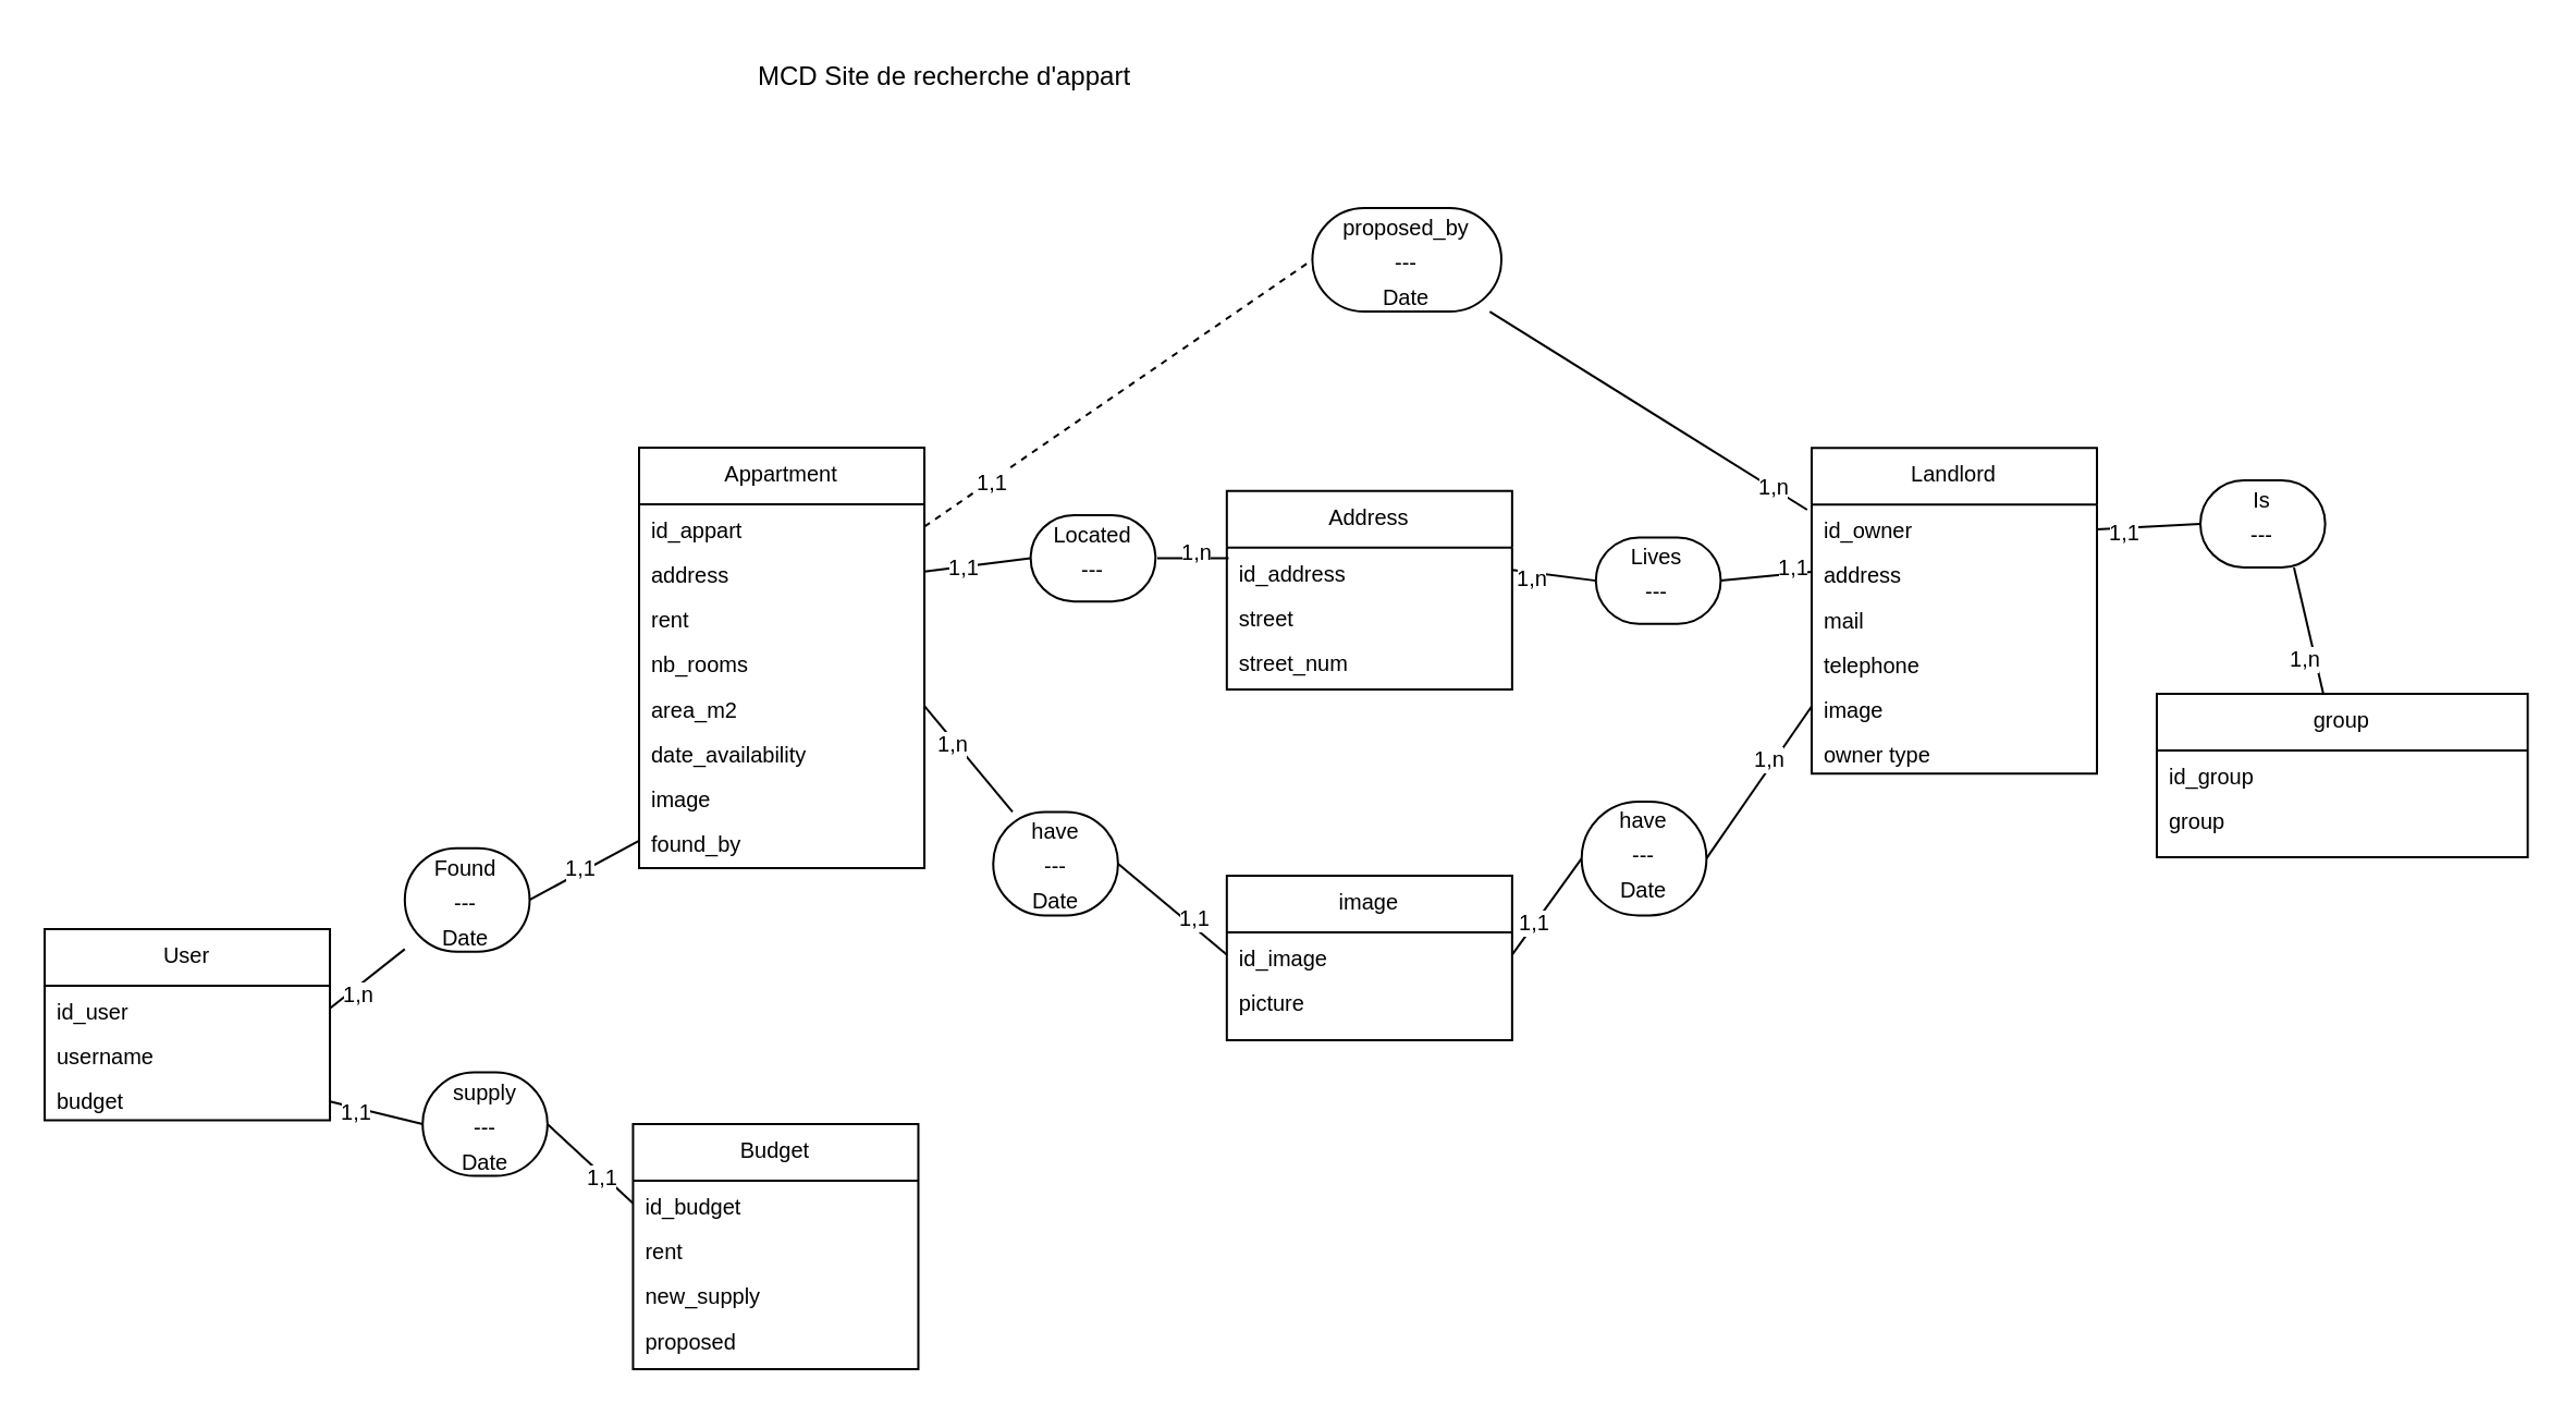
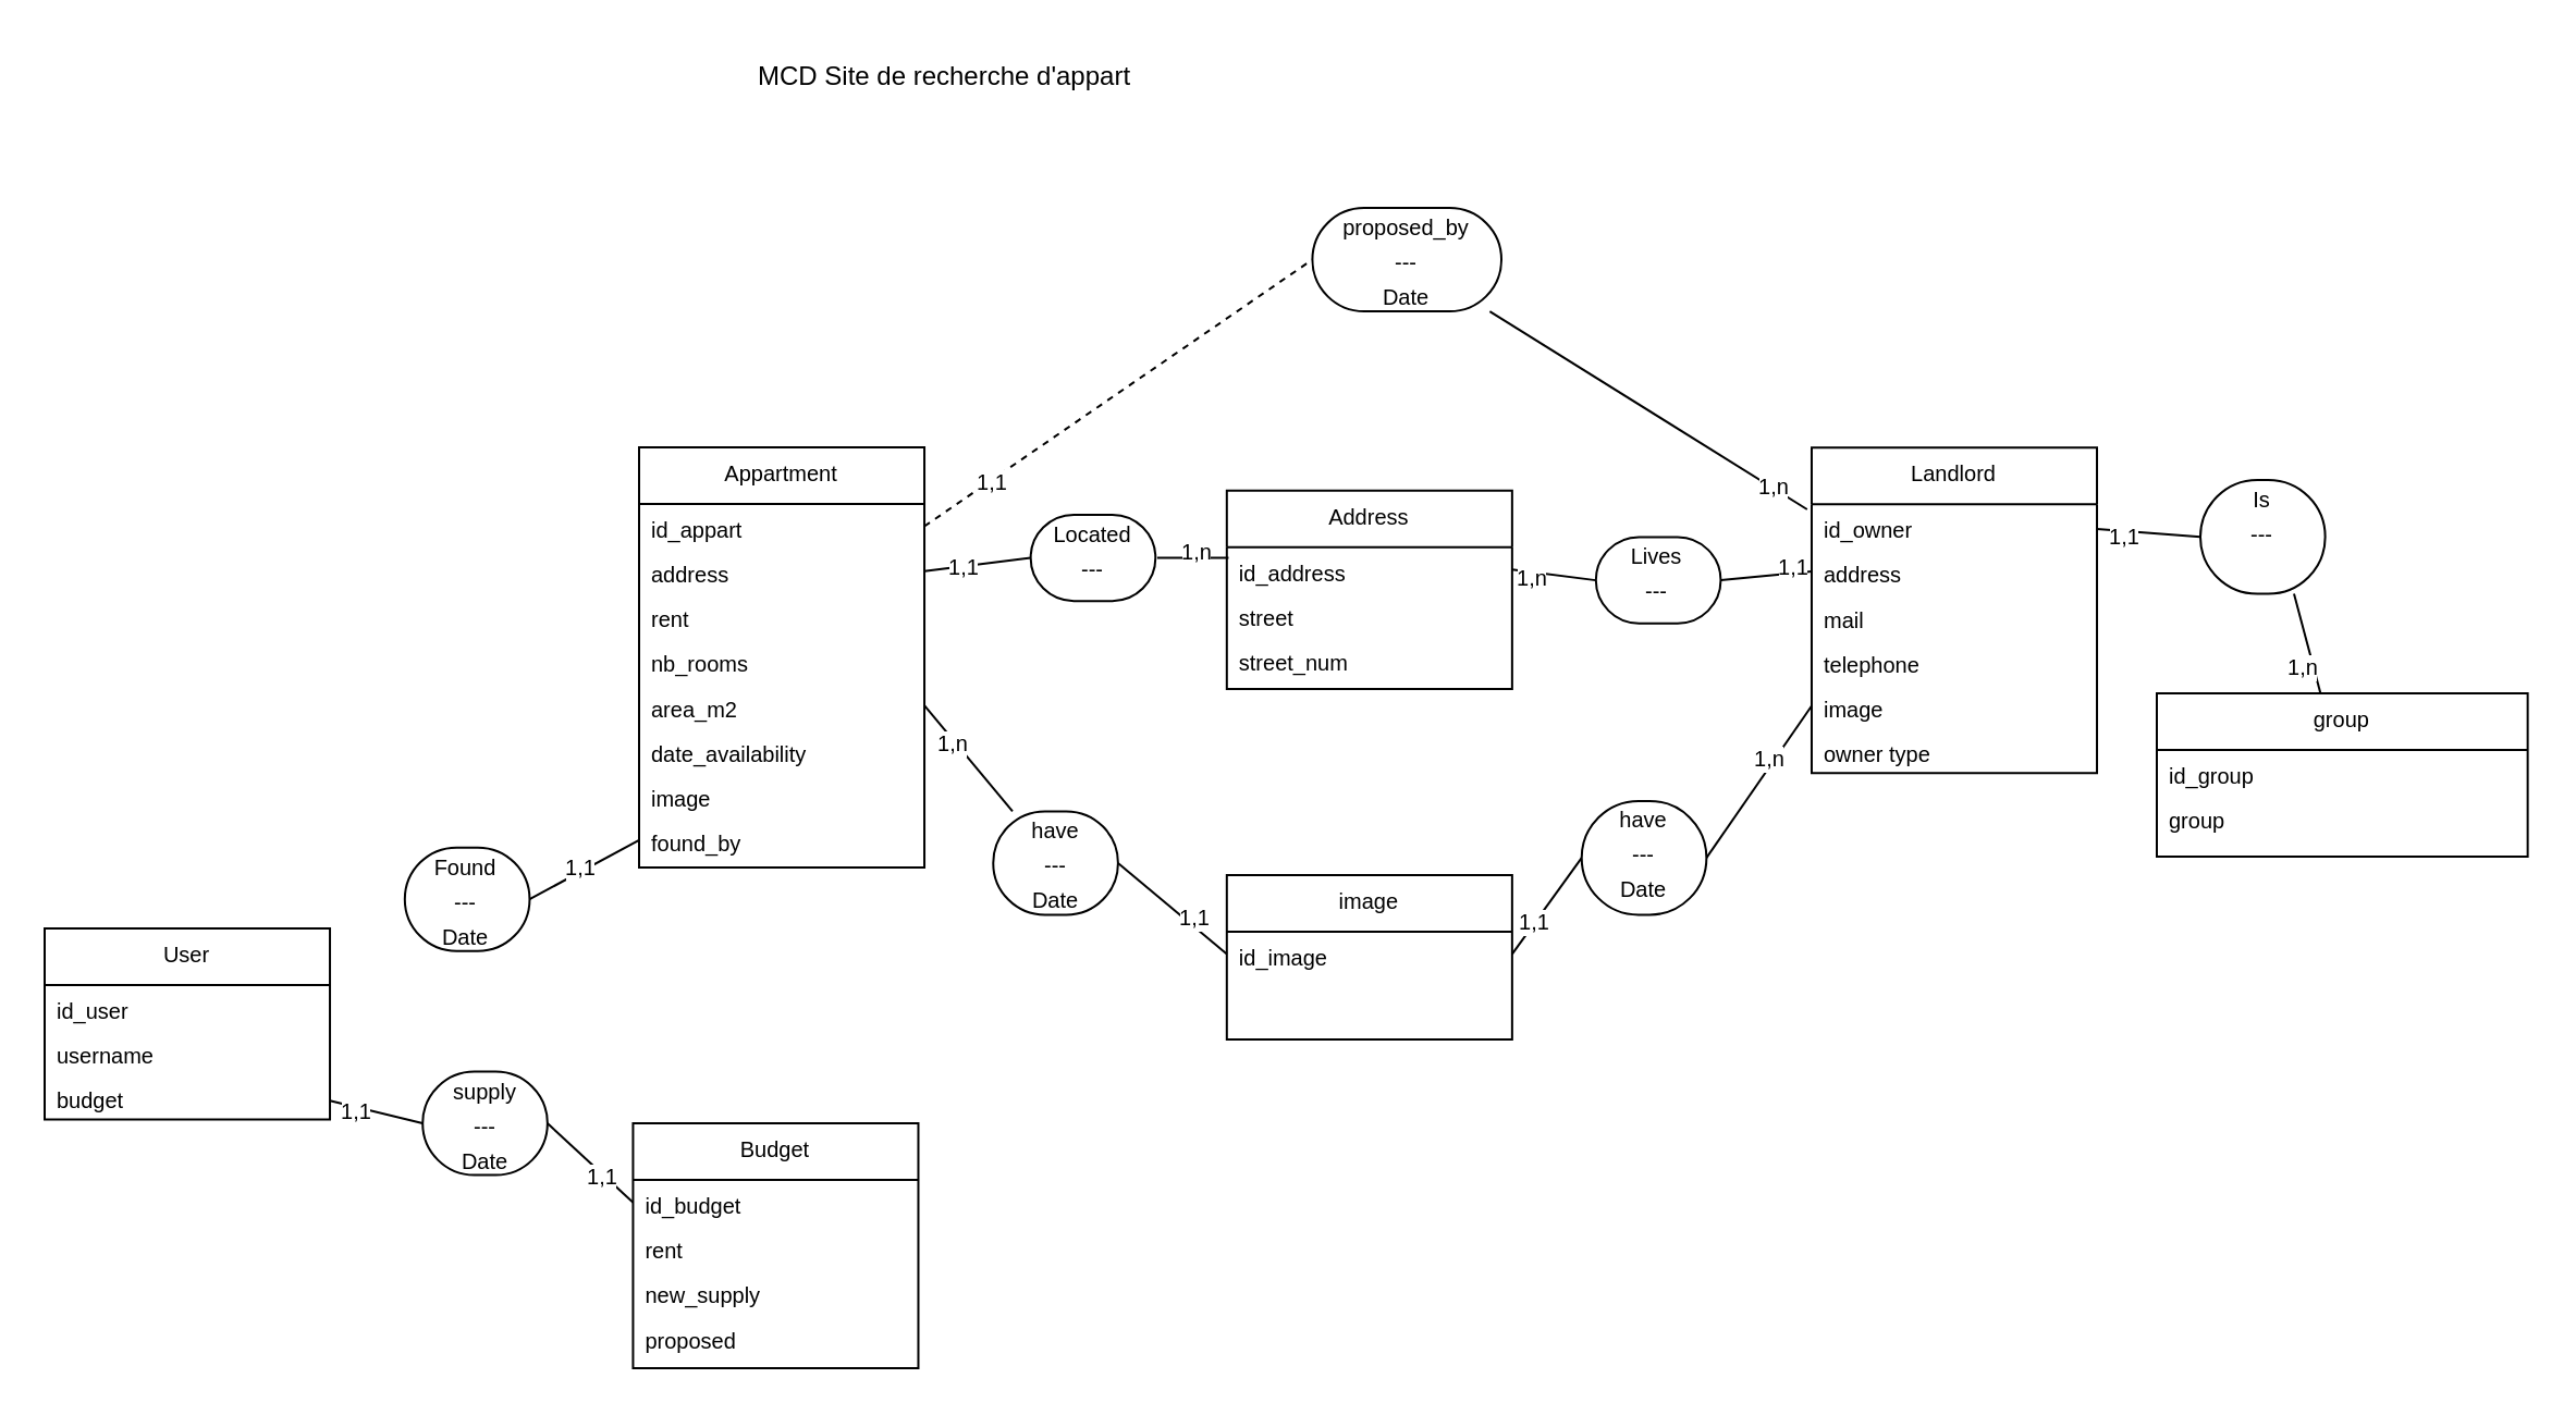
- <mxCell id="43" value="&lt;p style=&quot;margin: 4px 0px 0px; text-align: center; font-size: 10px;&quot;&gt;Is&lt;/p&gt;&lt;p style=&quot;margin: 4px 0px 0px; text-align: center; font-size: 10px;&quot;&gt;---&lt;/p&gt;" style="verticalAlign=top;align=left;overflow=fill;fontSize=10;fontFamily=Helvetica;html=1;whiteSpace=wrap;rounded=1;arcSize=50;shadow=0;container=0;" parent="1" vertex="1"><mxGeometry x="1010.004" y="219.992" width="57.32" height="40" as="geometry" /></mxCell>
+ <mxCell id="43" value="&lt;p style=&quot;margin: 4px 0px 0px; text-align: center; font-size: 10px;&quot;&gt;Is&lt;/p&gt;&lt;p style=&quot;margin: 4px 0px 0px; text-align: center; font-size: 10px;&quot;&gt;---&lt;/p&gt;" style="verticalAlign=top;align=left;overflow=fill;fontSize=10;fontFamily=Helvetica;html=1;whiteSpace=wrap;rounded=1;arcSize=50;shadow=0;container=0;" parent="1" vertex="1"><mxGeometry x="1010.004" y="219.992" width="57.32" height="52.27" as="geometry" /></mxCell>
- <mxCell id="33" style="rounded=0;orthogonalLoop=1;jettySize=auto;html=1;entryX=1;entryY=0.5;entryDx=0;entryDy=0;endArrow=none;endFill=0;shadow=0;fontSize=10;" parent="1" source="35" target="62" edge="1"><mxGeometry relative="1" as="geometry" /></mxCell>
- <mxCell id="34" value="1,n" style="edgeLabel;html=1;align=center;verticalAlign=middle;resizable=0;points=[];shadow=0;fontSize=10;container=0;" parent="33" vertex="1" connectable="0"><mxGeometry x="0.373" y="2" relative="1" as="geometry"><mxPoint as="offset" /></mxGeometry></mxCell>
- <mxCell id="61" value="picture" style="text;align=left;verticalAlign=top;spacingLeft=4;spacingRight=4;overflow=hidden;rotatable=0;points=[[0,0.5],[1,0.5]];portConstraint=eastwest;rounded=0;shadow=0;html=0;fontSize=10;container=0;" parent="1" vertex="1"><mxGeometry x="562.906" y="448.082" width="131.018" height="22.175" as="geometry" /></mxCell>
